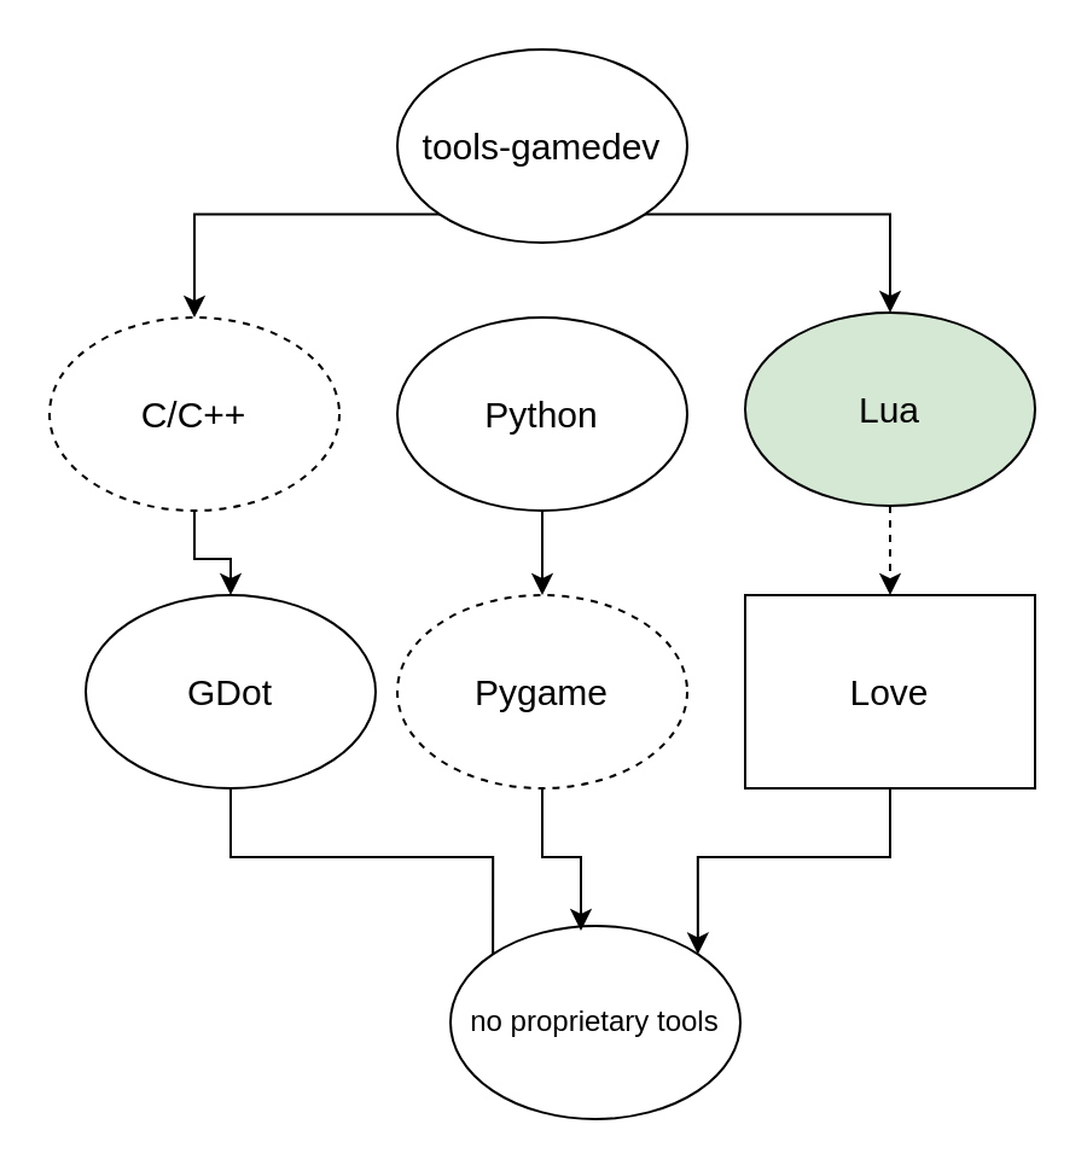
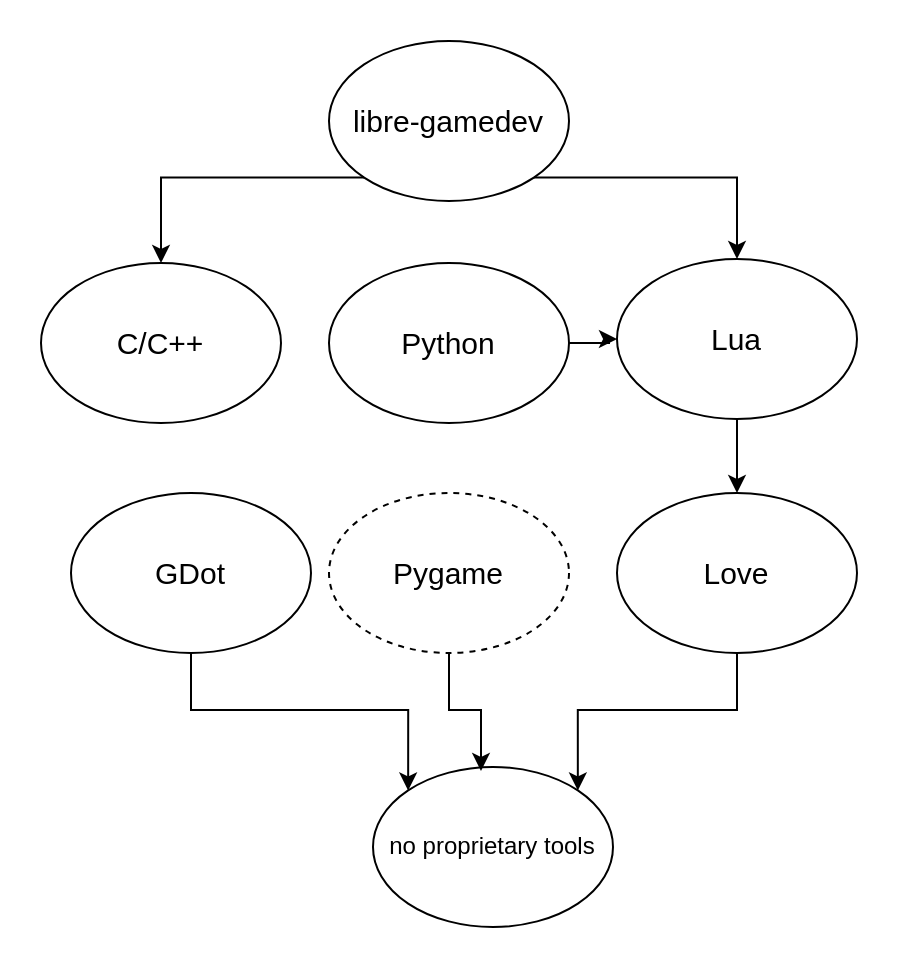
- <mxCell id="4" value="&lt;font style=&quot;font-size: 15px;&quot;&gt;tools-gamedev&lt;/font&gt;" style="ellipse;whiteSpace=wrap;html=1;" vertex="1" parent="1"><mxGeometry x="164" y="20" width="120" height="80" as="geometry" /></mxCell>
+ <mxCell id="4" value="&lt;font style=&quot;font-size: 15px;&quot;&gt;libre-gamedev&lt;/font&gt;" style="ellipse;whiteSpace=wrap;html=1;" vertex="1" parent="1"><mxGeometry x="164" y="20" width="120" height="80" as="geometry" /></mxCell>
- <mxCell id="6" value="&lt;font style=&quot;font-size: 15px;&quot;&gt;Lua&lt;/font&gt;" style="ellipse;whiteSpace=wrap;html=1;fillColor=#d5e8d4;" vertex="1" parent="1"><mxGeometry x="308" y="129" width="120" height="80" as="geometry" /></mxCell>
+ <mxCell id="6" value="&lt;font style=&quot;font-size: 15px;&quot;&gt;Lua&lt;/font&gt;" style="ellipse;whiteSpace=wrap;html=1;" vertex="1" parent="1"><mxGeometry x="308" y="129" width="120" height="80" as="geometry" /></mxCell>
- <mxCell id="10" value="&lt;font style=&quot;font-size: 15px;&quot;&gt;C/C++&lt;/font&gt;" style="ellipse;whiteSpace=wrap;html=1;dashed=1;" vertex="1" parent="1"><mxGeometry x="20" y="131" width="120" height="80" as="geometry" /></mxCell>
+ <mxCell id="10" value="&lt;font style=&quot;font-size: 15px;&quot;&gt;C/C++&lt;/font&gt;" style="ellipse;whiteSpace=wrap;html=1;" vertex="1" parent="1"><mxGeometry x="20" y="131" width="120" height="80" as="geometry" /></mxCell>
- <mxCell id="5" value="" style="edgeStyle=orthogonalEdgeStyle;rounded=0;orthogonalLoop=1;jettySize=auto;html=1;dashed=1;" edge="1" parent="1" source="6" target="13"><mxGeometry relative="1" as="geometry" /></mxCell>
+ <mxCell id="5" value="" style="edgeStyle=orthogonalEdgeStyle;rounded=0;orthogonalLoop=1;jettySize=auto;html=1;" edge="1" parent="1" source="6" target="13"><mxGeometry relative="1" as="geometry" /></mxCell>
- <mxCell id="7" value="" style="edgeStyle=orthogonalEdgeStyle;rounded=0;orthogonalLoop=1;jettySize=auto;html=1;" edge="1" parent="1" source="8" target="11"><mxGeometry relative="1" as="geometry" /></mxCell>
+ <mxCell id="7" value="" style="edgeStyle=orthogonalEdgeStyle;rounded=0;orthogonalLoop=1;jettySize=auto;html=1;" edge="1" parent="1" source="8" target="6"><mxGeometry relative="1" as="geometry" /></mxCell>
- <mxCell id="9" value="" style="edgeStyle=orthogonalEdgeStyle;rounded=0;orthogonalLoop=1;jettySize=auto;html=1;" edge="1" parent="1" source="10" target="15"><mxGeometry relative="1" as="geometry" /></mxCell>
- <mxCell id="13" value="&lt;span style=&quot;font-size: 15px;&quot;&gt;Love&lt;/span&gt;" style="whiteSpace=wrap;html=1;rounded=0;" vertex="1" parent="1"><mxGeometry x="308" y="246" width="120" height="80" as="geometry" /></mxCell>
+ <mxCell id="13" value="&lt;span style=&quot;font-size: 15px;&quot;&gt;Love&lt;/span&gt;" style="ellipse;whiteSpace=wrap;html=1;" vertex="1" parent="1"><mxGeometry x="308" y="246" width="120" height="80" as="geometry" /></mxCell>
- <mxCell id="14" style="edgeStyle=orthogonalEdgeStyle;rounded=0;orthogonalLoop=1;jettySize=auto;html=1;exitX=0.5;exitY=1;exitDx=0;exitDy=0;entryX=0;entryY=0;entryDx=0;entryDy=0;endArrow=none;" edge="1" parent="1" source="15" target="16"><mxGeometry relative="1" as="geometry" /></mxCell>
+ <mxCell id="14" style="edgeStyle=orthogonalEdgeStyle;rounded=0;orthogonalLoop=1;jettySize=auto;html=1;exitX=0.5;exitY=1;exitDx=0;exitDy=0;entryX=0;entryY=0;entryDx=0;entryDy=0;" edge="1" parent="1" source="15" target="16"><mxGeometry relative="1" as="geometry" /></mxCell>
